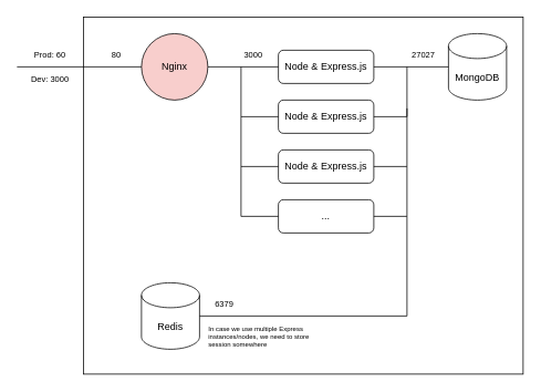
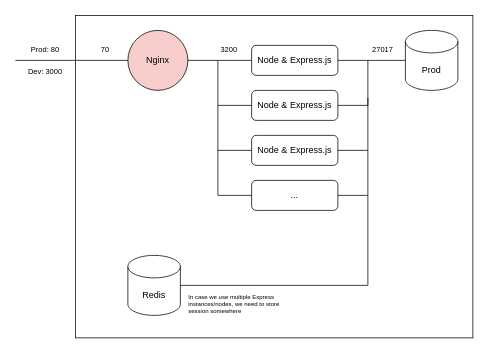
- <mxCell id="14" value="Prod: 60" style="text;html=1;strokeColor=none;fillColor=none;align=center;verticalAlign=middle;whiteSpace=wrap;rounded=0;fontSize=10;" vertex="1" parent="1"><mxGeometry x="30" y="50" width="60" height="30" as="geometry" /></mxCell>
+ <mxCell id="14" value="Prod: 80" style="text;html=1;strokeColor=none;fillColor=none;align=center;verticalAlign=middle;whiteSpace=wrap;rounded=0;fontSize=10;" vertex="1" parent="1"><mxGeometry x="30" y="50" width="60" height="30" as="geometry" /></mxCell>
- <mxCell id="16" value="&lt;div&gt;80&lt;/div&gt;" style="text;html=1;strokeColor=none;fillColor=none;align=center;verticalAlign=middle;whiteSpace=wrap;rounded=0;fontSize=10;" vertex="1" parent="1"><mxGeometry x="110" y="50" width="60" height="30" as="geometry" /></mxCell>
+ <mxCell id="16" value="&lt;div&gt;70&lt;/div&gt;" style="text;html=1;strokeColor=none;fillColor=none;align=center;verticalAlign=middle;whiteSpace=wrap;rounded=0;fontSize=10;" vertex="1" parent="1"><mxGeometry x="110" y="50" width="60" height="30" as="geometry" /></mxCell>
- <mxCell id="20" value="3000" style="text;html=1;strokeColor=none;fillColor=none;align=center;verticalAlign=middle;whiteSpace=wrap;rounded=0;fontSize=10;" vertex="1" parent="1"><mxGeometry x="275" y="50" width="60" height="30" as="geometry" /></mxCell>
+ <mxCell id="20" value="3200" style="text;html=1;strokeColor=none;fillColor=none;align=center;verticalAlign=middle;whiteSpace=wrap;rounded=0;fontSize=10;" vertex="1" parent="1"><mxGeometry x="275" y="50" width="60" height="30" as="geometry" /></mxCell>
- <mxCell id="25" value="27027" style="text;html=1;strokeColor=none;fillColor=none;align=center;verticalAlign=middle;whiteSpace=wrap;rounded=0;fontSize=10;" vertex="1" parent="1"><mxGeometry x="480" y="50" width="60" height="30" as="geometry" /></mxCell>
+ <mxCell id="25" value="27017" style="text;html=1;strokeColor=none;fillColor=none;align=center;verticalAlign=middle;whiteSpace=wrap;rounded=0;fontSize=10;" vertex="1" parent="1"><mxGeometry x="480" y="50" width="60" height="30" as="geometry" /></mxCell>
- <mxCell id="7" value="MongoDB" style="shape=cylinder3;whiteSpace=wrap;html=1;boundedLbl=1;backgroundOutline=1;size=15;" vertex="1" parent="1"><mxGeometry x="540" y="40" width="70" height="80" as="geometry" /></mxCell>
+ <mxCell id="7" value="Prod" style="shape=cylinder3;whiteSpace=wrap;html=1;boundedLbl=1;backgroundOutline=1;size=15;" vertex="1" parent="1"><mxGeometry x="540" y="40" width="70" height="80" as="geometry" /></mxCell>
- <mxCell id="24" value="6379" style="text;html=1;strokeColor=none;fillColor=none;align=center;verticalAlign=middle;whiteSpace=wrap;rounded=0;fontSize=10;" vertex="1" parent="1"><mxGeometry x="240" y="350" width="60" height="30" as="geometry" /></mxCell>
